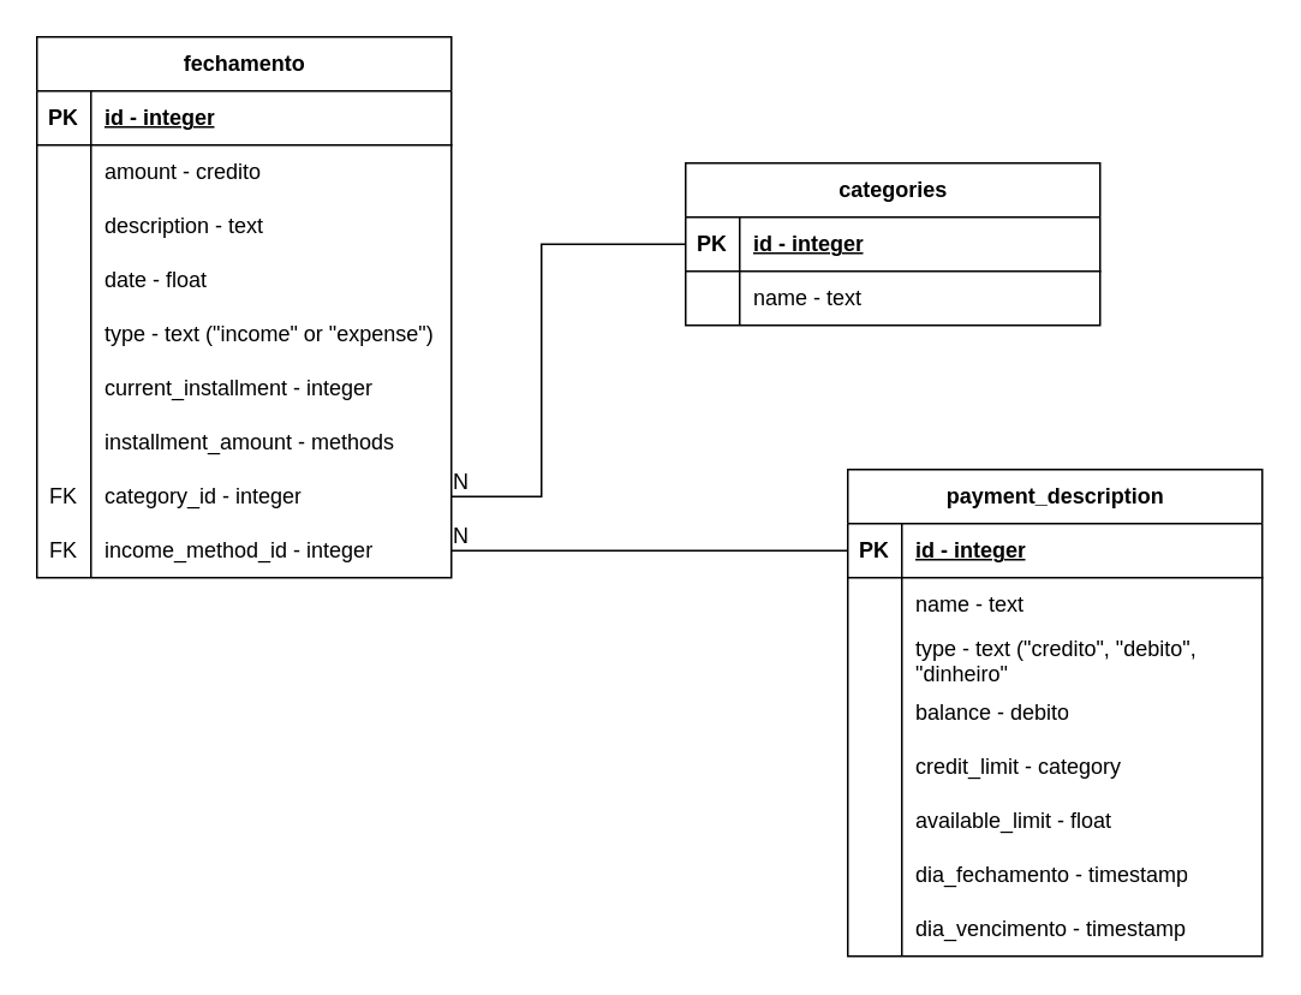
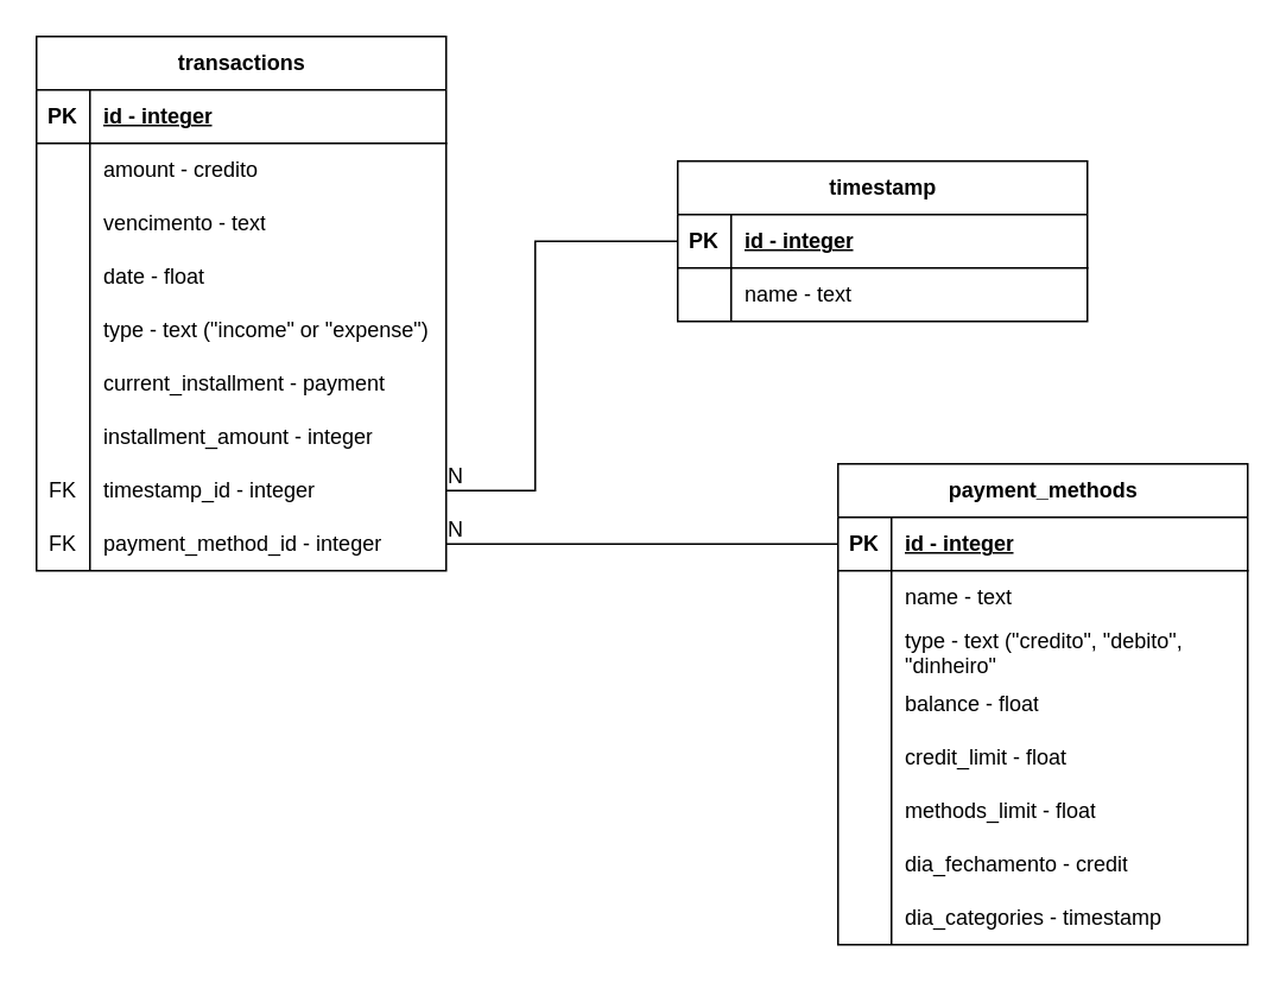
- <mxCell id="2" value="fechamento" style="shape=table;startSize=30;container=1;collapsible=1;childLayout=tableLayout;fixedRows=1;rowLines=0;fontStyle=1;align=center;resizeLast=1;html=1;" parent="1" vertex="1"><mxGeometry x="20" y="20" width="230" height="300" as="geometry"><mxRectangle x="-30" y="220" width="70" height="30" as="alternateBounds" /></mxGeometry></mxCell>
+ <mxCell id="2" value="transactions" style="shape=table;startSize=30;container=1;collapsible=1;childLayout=tableLayout;fixedRows=1;rowLines=0;fontStyle=1;align=center;resizeLast=1;html=1;" parent="1" vertex="1"><mxGeometry x="20" y="20" width="230" height="300" as="geometry"><mxRectangle x="-30" y="220" width="70" height="30" as="alternateBounds" /></mxGeometry></mxCell>
- <mxCell id="55" value="categories" style="shape=table;startSize=30;container=1;collapsible=1;childLayout=tableLayout;fixedRows=1;rowLines=0;fontStyle=1;align=center;resizeLast=1;html=1;" vertex="1" parent="1"><mxGeometry x="380" y="90" width="230" height="90" as="geometry"><mxRectangle x="-30" y="220" width="70" height="30" as="alternateBounds" /></mxGeometry></mxCell>
+ <mxCell id="55" value="timestamp" style="shape=table;startSize=30;container=1;collapsible=1;childLayout=tableLayout;fixedRows=1;rowLines=0;fontStyle=1;align=center;resizeLast=1;html=1;" vertex="1" parent="1"><mxGeometry x="380" y="90" width="230" height="90" as="geometry"><mxRectangle x="-30" y="220" width="70" height="30" as="alternateBounds" /></mxGeometry></mxCell>
- <mxCell id="11" value="description - text" style="shape=partialRectangle;connectable=0;fillColor=none;top=0;left=0;bottom=0;right=0;align=left;spacingLeft=6;overflow=hidden;whiteSpace=wrap;html=1;" parent="9" vertex="1"><mxGeometry x="30" width="200" height="30" as="geometry"><mxRectangle width="200" height="30" as="alternateBounds" /></mxGeometry></mxCell>
+ <mxCell id="11" value="vencimento - text" style="shape=partialRectangle;connectable=0;fillColor=none;top=0;left=0;bottom=0;right=0;align=left;spacingLeft=6;overflow=hidden;whiteSpace=wrap;html=1;" parent="9" vertex="1"><mxGeometry x="30" width="200" height="30" as="geometry"><mxRectangle width="200" height="30" as="alternateBounds" /></mxGeometry></mxCell>
- <mxCell id="20" value="current_installment - integer" style="shape=partialRectangle;connectable=0;fillColor=none;top=0;left=0;bottom=0;right=0;align=left;spacingLeft=6;overflow=hidden;whiteSpace=wrap;html=1;" parent="18" vertex="1"><mxGeometry x="30" width="200" height="30" as="geometry"><mxRectangle width="200" height="30" as="alternateBounds" /></mxGeometry></mxCell>
+ <mxCell id="20" value="current_installment - payment" style="shape=partialRectangle;connectable=0;fillColor=none;top=0;left=0;bottom=0;right=0;align=left;spacingLeft=6;overflow=hidden;whiteSpace=wrap;html=1;" parent="18" vertex="1"><mxGeometry x="30" width="200" height="30" as="geometry"><mxRectangle width="200" height="30" as="alternateBounds" /></mxGeometry></mxCell>
- <mxCell id="23" value="installment_amount - methods" style="shape=partialRectangle;connectable=0;fillColor=none;top=0;left=0;bottom=0;right=0;align=left;spacingLeft=6;overflow=hidden;whiteSpace=wrap;html=1;" parent="21" vertex="1"><mxGeometry x="30" width="200" height="30" as="geometry"><mxRectangle width="200" height="30" as="alternateBounds" /></mxGeometry></mxCell>
+ <mxCell id="23" value="installment_amount - integer" style="shape=partialRectangle;connectable=0;fillColor=none;top=0;left=0;bottom=0;right=0;align=left;spacingLeft=6;overflow=hidden;whiteSpace=wrap;html=1;" parent="21" vertex="1"><mxGeometry x="30" width="200" height="30" as="geometry"><mxRectangle width="200" height="30" as="alternateBounds" /></mxGeometry></mxCell>
- <mxCell id="26" value="category_id - integer" style="shape=partialRectangle;connectable=0;fillColor=none;top=0;left=0;bottom=0;right=0;align=left;spacingLeft=6;overflow=hidden;whiteSpace=wrap;html=1;" parent="24" vertex="1"><mxGeometry x="30" width="200" height="30" as="geometry"><mxRectangle width="200" height="30" as="alternateBounds" /></mxGeometry></mxCell>
+ <mxCell id="26" value="timestamp_id - integer" style="shape=partialRectangle;connectable=0;fillColor=none;top=0;left=0;bottom=0;right=0;align=left;spacingLeft=6;overflow=hidden;whiteSpace=wrap;html=1;" parent="24" vertex="1"><mxGeometry x="30" width="200" height="30" as="geometry"><mxRectangle width="200" height="30" as="alternateBounds" /></mxGeometry></mxCell>
- <mxCell id="30" value="payment_description" style="shape=table;startSize=30;container=1;collapsible=1;childLayout=tableLayout;fixedRows=1;rowLines=0;fontStyle=1;align=center;resizeLast=1;html=1;" parent="1" vertex="1"><mxGeometry x="470" y="260" width="230" height="270" as="geometry"><mxRectangle x="-30" y="220" width="70" height="30" as="alternateBounds" /></mxGeometry></mxCell>
+ <mxCell id="30" value="payment_methods" style="shape=table;startSize=30;container=1;collapsible=1;childLayout=tableLayout;fixedRows=1;rowLines=0;fontStyle=1;align=center;resizeLast=1;html=1;" parent="1" vertex="1"><mxGeometry x="470" y="260" width="230" height="270" as="geometry"><mxRectangle x="-30" y="220" width="70" height="30" as="alternateBounds" /></mxGeometry></mxCell>
- <mxCell id="29" value="income_method_id - integer" style="shape=partialRectangle;connectable=0;fillColor=none;top=0;left=0;bottom=0;right=0;align=left;spacingLeft=6;overflow=hidden;whiteSpace=wrap;html=1;" parent="27" vertex="1"><mxGeometry x="30" width="200" height="30" as="geometry"><mxRectangle width="200" height="30" as="alternateBounds" /></mxGeometry></mxCell>
+ <mxCell id="29" value="payment_method_id - integer" style="shape=partialRectangle;connectable=0;fillColor=none;top=0;left=0;bottom=0;right=0;align=left;spacingLeft=6;overflow=hidden;whiteSpace=wrap;html=1;" parent="27" vertex="1"><mxGeometry x="30" width="200" height="30" as="geometry"><mxRectangle width="200" height="30" as="alternateBounds" /></mxGeometry></mxCell>
- <mxCell id="42" value="balance - debito" style="shape=partialRectangle;connectable=0;fillColor=none;top=0;left=0;bottom=0;right=0;align=left;spacingLeft=6;overflow=hidden;whiteSpace=wrap;html=1;" parent="40" vertex="1"><mxGeometry x="30" width="200" height="30" as="geometry"><mxRectangle width="200" height="30" as="alternateBounds" /></mxGeometry></mxCell>
+ <mxCell id="42" value="balance - float" style="shape=partialRectangle;connectable=0;fillColor=none;top=0;left=0;bottom=0;right=0;align=left;spacingLeft=6;overflow=hidden;whiteSpace=wrap;html=1;" parent="40" vertex="1"><mxGeometry x="30" width="200" height="30" as="geometry"><mxRectangle width="200" height="30" as="alternateBounds" /></mxGeometry></mxCell>
- <mxCell id="45" value="credit_limit - category" style="shape=partialRectangle;connectable=0;fillColor=none;top=0;left=0;bottom=0;right=0;align=left;spacingLeft=6;overflow=hidden;whiteSpace=wrap;html=1;" parent="43" vertex="1"><mxGeometry x="30" width="200" height="30" as="geometry"><mxRectangle width="200" height="30" as="alternateBounds" /></mxGeometry></mxCell>
+ <mxCell id="45" value="credit_limit - float" style="shape=partialRectangle;connectable=0;fillColor=none;top=0;left=0;bottom=0;right=0;align=left;spacingLeft=6;overflow=hidden;whiteSpace=wrap;html=1;" parent="43" vertex="1"><mxGeometry x="30" width="200" height="30" as="geometry"><mxRectangle width="200" height="30" as="alternateBounds" /></mxGeometry></mxCell>
- <mxCell id="48" value="available_limit - float" style="shape=partialRectangle;connectable=0;fillColor=none;top=0;left=0;bottom=0;right=0;align=left;spacingLeft=6;overflow=hidden;whiteSpace=wrap;html=1;" parent="46" vertex="1"><mxGeometry x="30" width="200" height="30" as="geometry"><mxRectangle width="200" height="30" as="alternateBounds" /></mxGeometry></mxCell>
+ <mxCell id="48" value="methods_limit - float" style="shape=partialRectangle;connectable=0;fillColor=none;top=0;left=0;bottom=0;right=0;align=left;spacingLeft=6;overflow=hidden;whiteSpace=wrap;html=1;" parent="46" vertex="1"><mxGeometry x="30" width="200" height="30" as="geometry"><mxRectangle width="200" height="30" as="alternateBounds" /></mxGeometry></mxCell>
- <mxCell id="51" value="dia_fechamento - timestamp" style="shape=partialRectangle;connectable=0;fillColor=none;top=0;left=0;bottom=0;right=0;align=left;spacingLeft=6;overflow=hidden;whiteSpace=wrap;html=1;" parent="49" vertex="1"><mxGeometry x="30" width="200" height="30" as="geometry"><mxRectangle width="200" height="30" as="alternateBounds" /></mxGeometry></mxCell>
+ <mxCell id="51" value="dia_fechamento - credit" style="shape=partialRectangle;connectable=0;fillColor=none;top=0;left=0;bottom=0;right=0;align=left;spacingLeft=6;overflow=hidden;whiteSpace=wrap;html=1;" parent="49" vertex="1"><mxGeometry x="30" width="200" height="30" as="geometry"><mxRectangle width="200" height="30" as="alternateBounds" /></mxGeometry></mxCell>
- <mxCell id="54" value="dia_vencimento - timestamp" style="shape=partialRectangle;connectable=0;fillColor=none;top=0;left=0;bottom=0;right=0;align=left;spacingLeft=6;overflow=hidden;whiteSpace=wrap;html=1;" parent="52" vertex="1"><mxGeometry x="30" width="200" height="30" as="geometry"><mxRectangle width="200" height="30" as="alternateBounds" /></mxGeometry></mxCell>
+ <mxCell id="54" value="dia_categories - timestamp" style="shape=partialRectangle;connectable=0;fillColor=none;top=0;left=0;bottom=0;right=0;align=left;spacingLeft=6;overflow=hidden;whiteSpace=wrap;html=1;" parent="52" vertex="1"><mxGeometry x="30" width="200" height="30" as="geometry"><mxRectangle width="200" height="30" as="alternateBounds" /></mxGeometry></mxCell>
